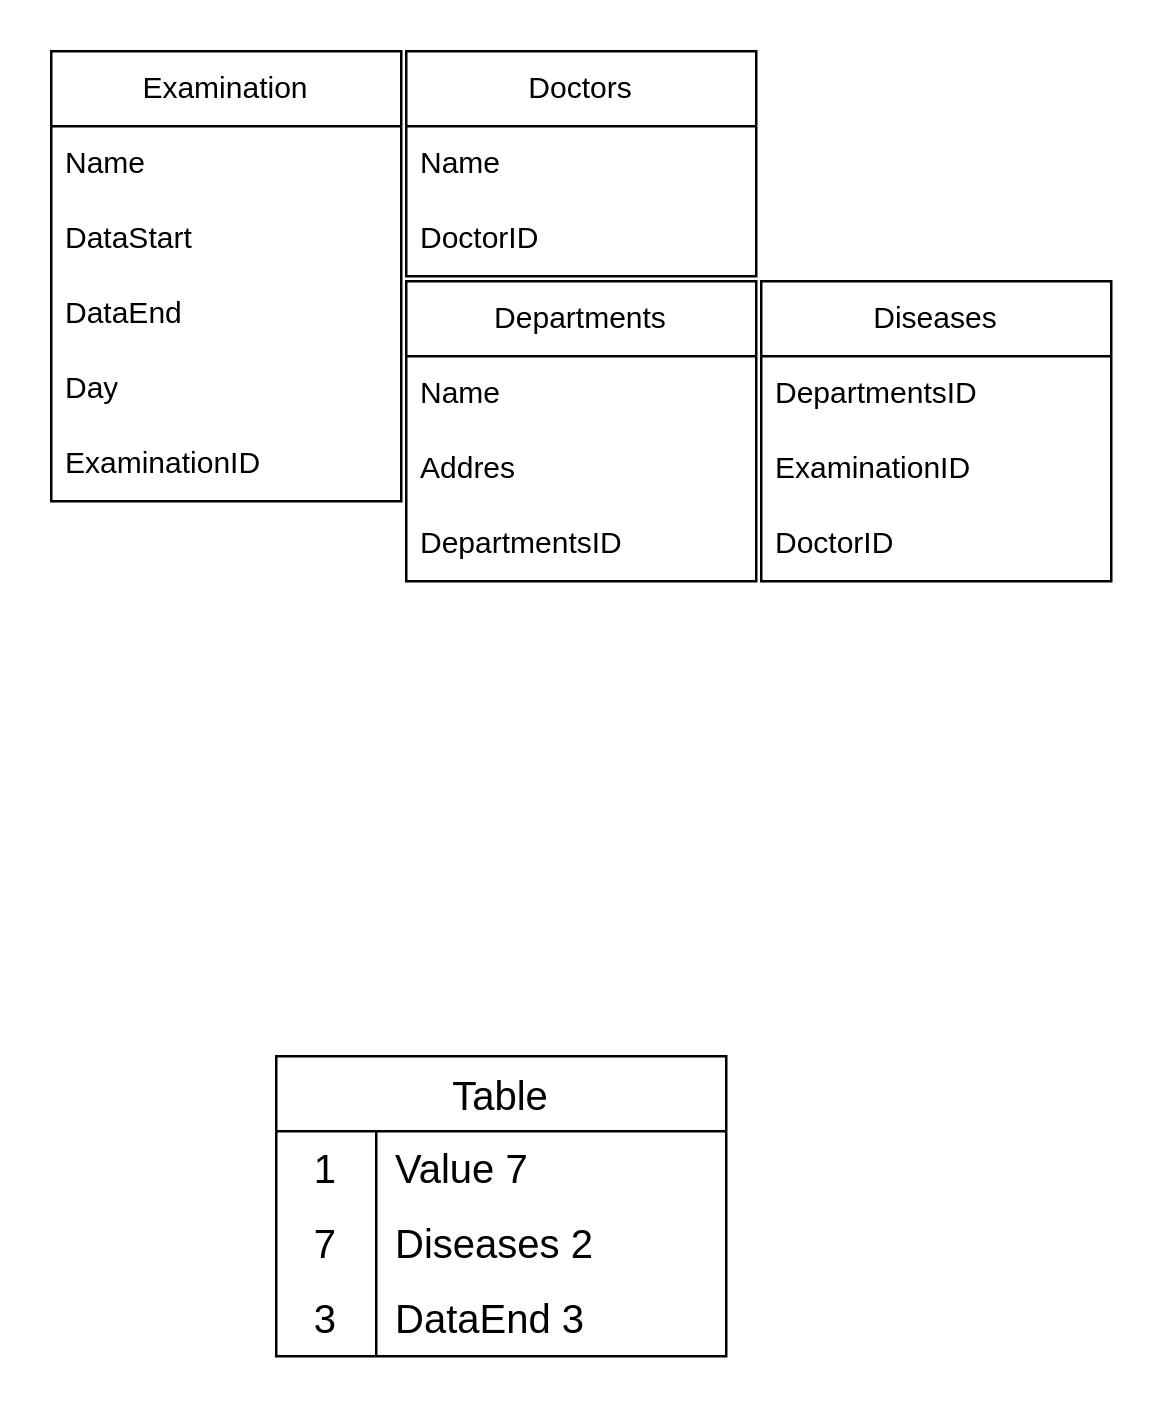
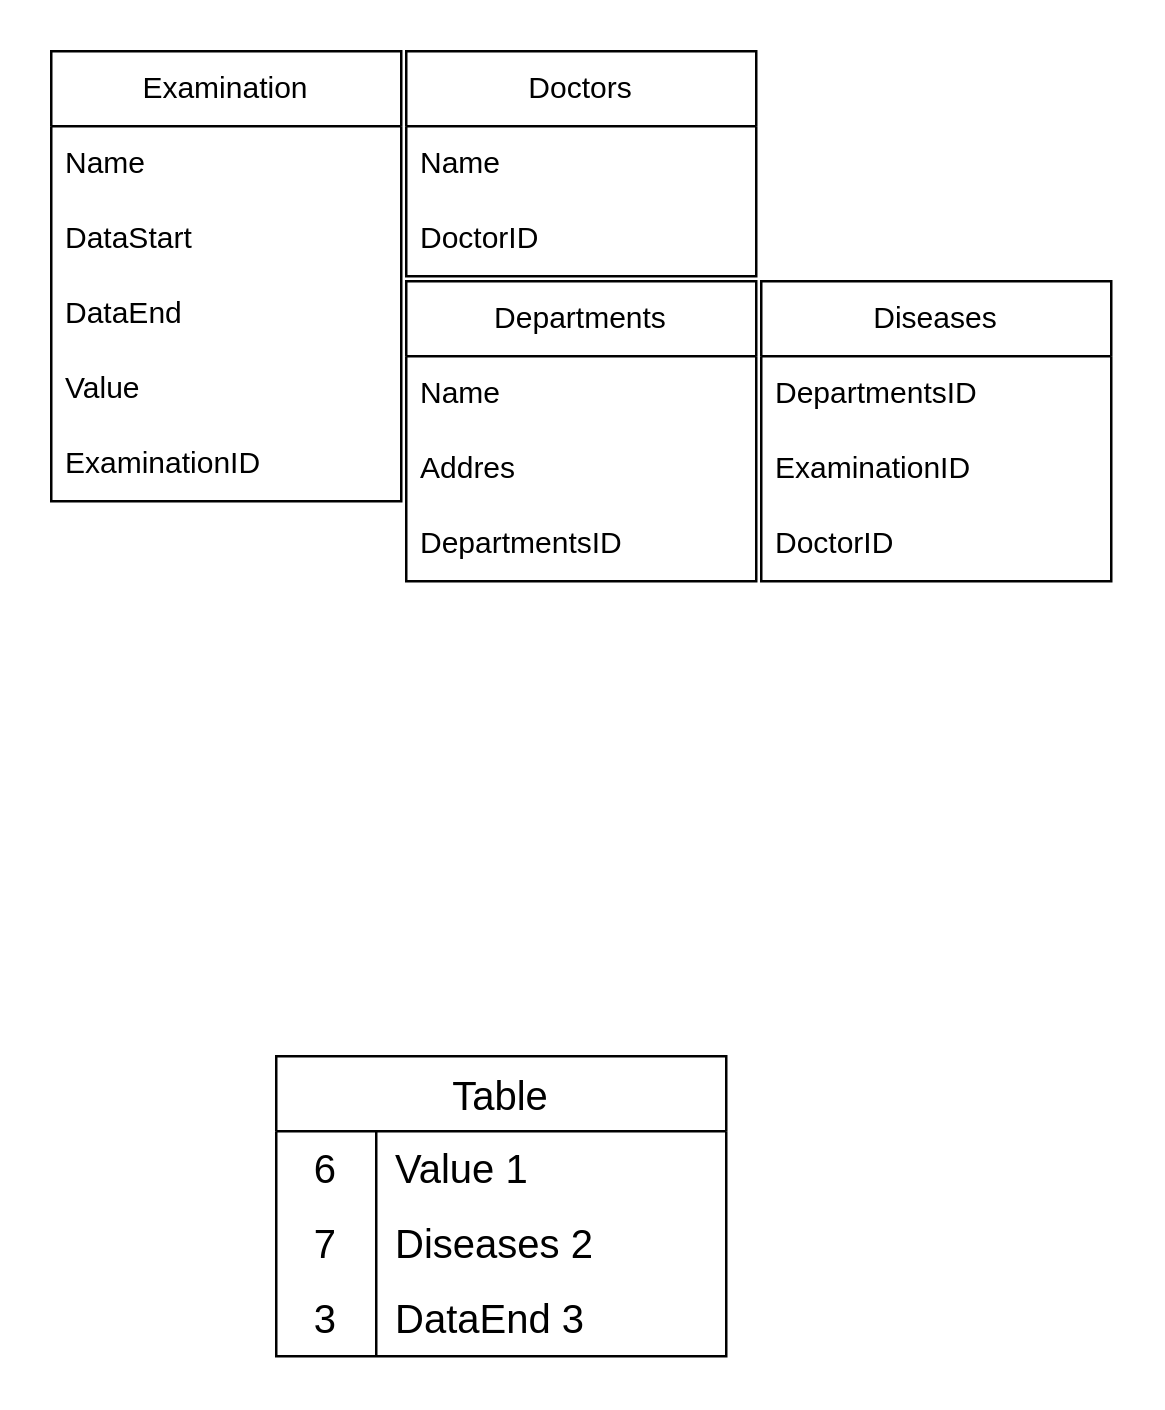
- <mxCell id="6" value="Day" style="text;strokeColor=none;fillColor=none;align=left;verticalAlign=middle;spacingLeft=4;spacingRight=4;overflow=hidden;points=[[0,0.5],[1,0.5]];portConstraint=eastwest;rotatable=0;whiteSpace=wrap;html=1;" vertex="1" parent="2"><mxGeometry y="120" width="140" height="30" as="geometry" /></mxCell>
+ <mxCell id="6" value="Value" style="text;strokeColor=none;fillColor=none;align=left;verticalAlign=middle;spacingLeft=4;spacingRight=4;overflow=hidden;points=[[0,0.5],[1,0.5]];portConstraint=eastwest;rotatable=0;whiteSpace=wrap;html=1;" vertex="1" parent="2"><mxGeometry y="120" width="140" height="30" as="geometry" /></mxCell>
- <mxCell id="17" value="1" style="shape=partialRectangle;html=1;whiteSpace=wrap;connectable=0;fillColor=none;top=0;left=0;bottom=0;right=0;overflow=hidden;pointerEvents=1;strokeColor=inherit;fontSize=16;" vertex="1" parent="16"><mxGeometry width="40" height="30" as="geometry"><mxRectangle width="40" height="30" as="alternateBounds" /></mxGeometry></mxCell>
+ <mxCell id="17" value="6" style="shape=partialRectangle;html=1;whiteSpace=wrap;connectable=0;fillColor=none;top=0;left=0;bottom=0;right=0;overflow=hidden;pointerEvents=1;strokeColor=inherit;fontSize=16;" vertex="1" parent="16"><mxGeometry width="40" height="30" as="geometry"><mxRectangle width="40" height="30" as="alternateBounds" /></mxGeometry></mxCell>
- <mxCell id="18" value="Value 7" style="shape=partialRectangle;html=1;whiteSpace=wrap;connectable=0;fillColor=none;top=0;left=0;bottom=0;right=0;align=left;spacingLeft=6;overflow=hidden;strokeColor=inherit;fontSize=16;" vertex="1" parent="16"><mxGeometry x="40" width="140" height="30" as="geometry"><mxRectangle width="140" height="30" as="alternateBounds" /></mxGeometry></mxCell>
+ <mxCell id="18" value="Value 1" style="shape=partialRectangle;html=1;whiteSpace=wrap;connectable=0;fillColor=none;top=0;left=0;bottom=0;right=0;align=left;spacingLeft=6;overflow=hidden;strokeColor=inherit;fontSize=16;" vertex="1" parent="16"><mxGeometry x="40" width="140" height="30" as="geometry"><mxRectangle width="140" height="30" as="alternateBounds" /></mxGeometry></mxCell>
